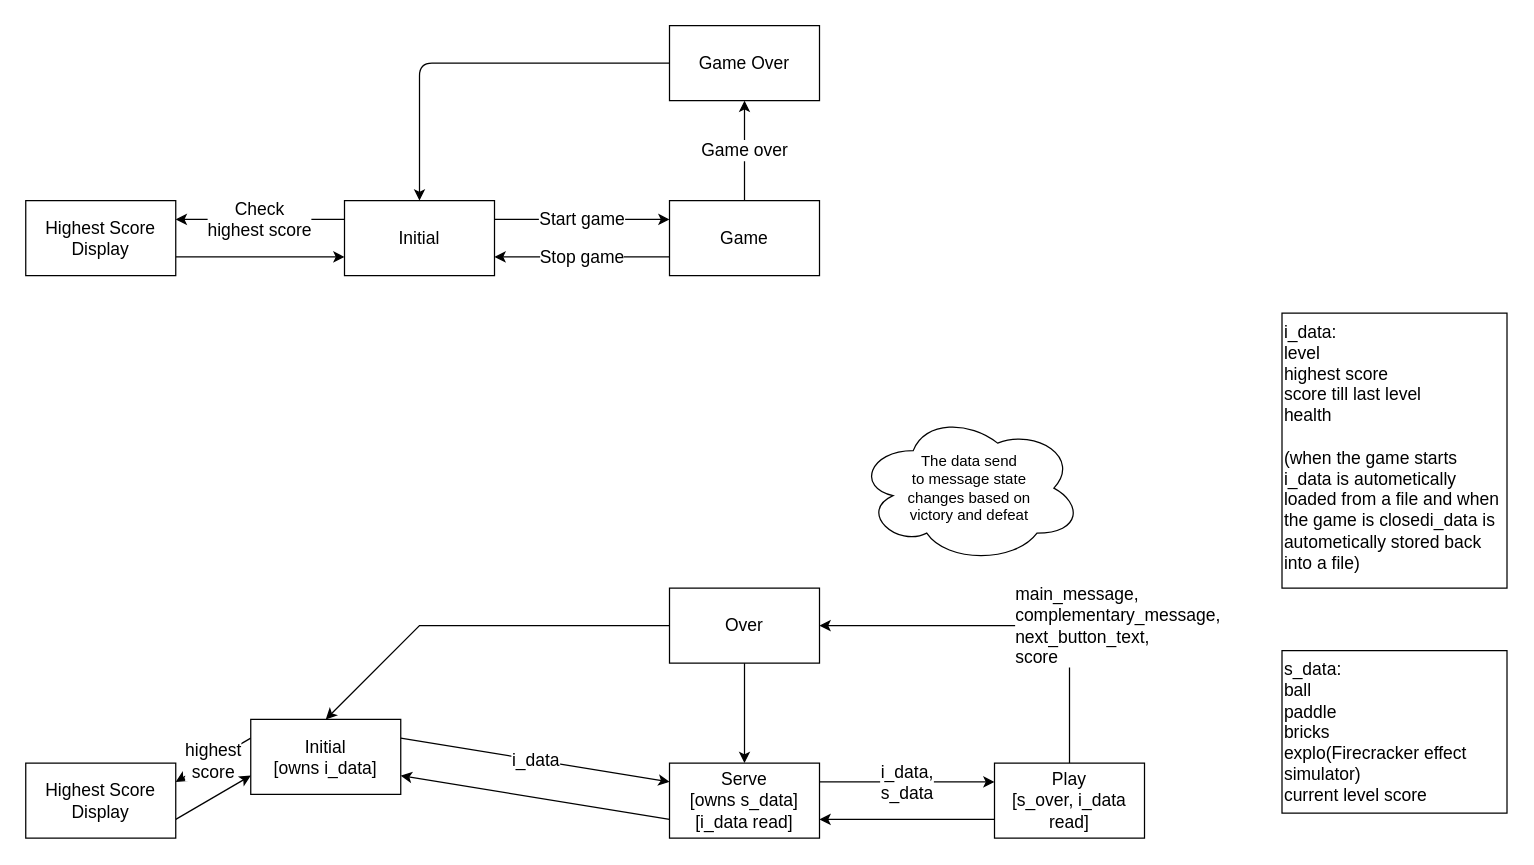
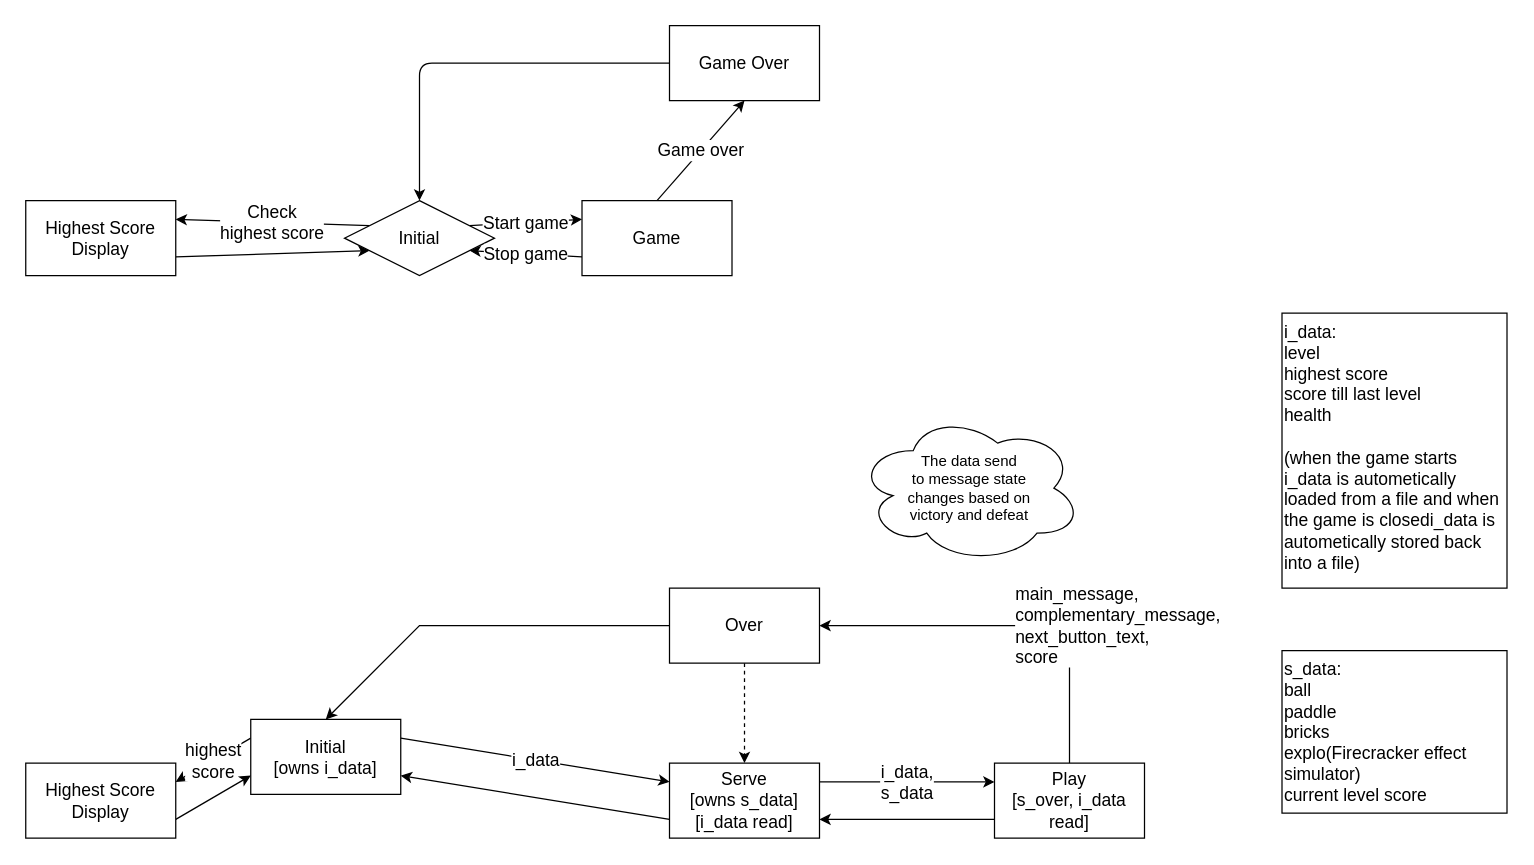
- <mxCell id="4" value="&lt;font style=&quot;font-size: 14px;&quot;&gt;Initial&lt;/font&gt;" style="whiteSpace=wrap;html=1;rounded=0;" parent="1" vertex="1"><mxGeometry x="275" y="160" width="120" height="60" as="geometry" /></mxCell>
+ <mxCell id="4" value="&lt;font style=&quot;font-size: 14px;&quot;&gt;Initial&lt;/font&gt;" style="rhombus;whiteSpace=wrap;html=1;" parent="1" vertex="1"><mxGeometry x="275" y="160" width="120" height="60" as="geometry" /></mxCell>
- <mxCell id="7" value="Game" style="whiteSpace=wrap;html=1;fontSize=14;rounded=0;" parent="1" vertex="1"><mxGeometry x="535" y="160" width="120" height="60" as="geometry" /></mxCell>
+ <mxCell id="7" value="Game" style="whiteSpace=wrap;html=1;fontSize=14;rounded=0;" parent="1" vertex="1"><mxGeometry x="465" y="160" width="120" height="60" as="geometry" /></mxCell>
- <mxCell id="21" style="edgeStyle=none;html=1;exitX=0.5;exitY=1;exitDx=0;exitDy=0;entryX=0.5;entryY=0;entryDx=0;entryDy=0;fontSize=14;rounded=0;" parent="1" source="23" target="17" edge="1"><mxGeometry relative="1" as="geometry" /></mxCell>
+ <mxCell id="21" style="edgeStyle=none;html=1;exitX=0.5;exitY=1;exitDx=0;exitDy=0;entryX=0.5;entryY=0;entryDx=0;entryDy=0;fontSize=14;rounded=0;dashed=1;" parent="1" source="23" target="17" edge="1"><mxGeometry relative="1" as="geometry" /></mxCell>
